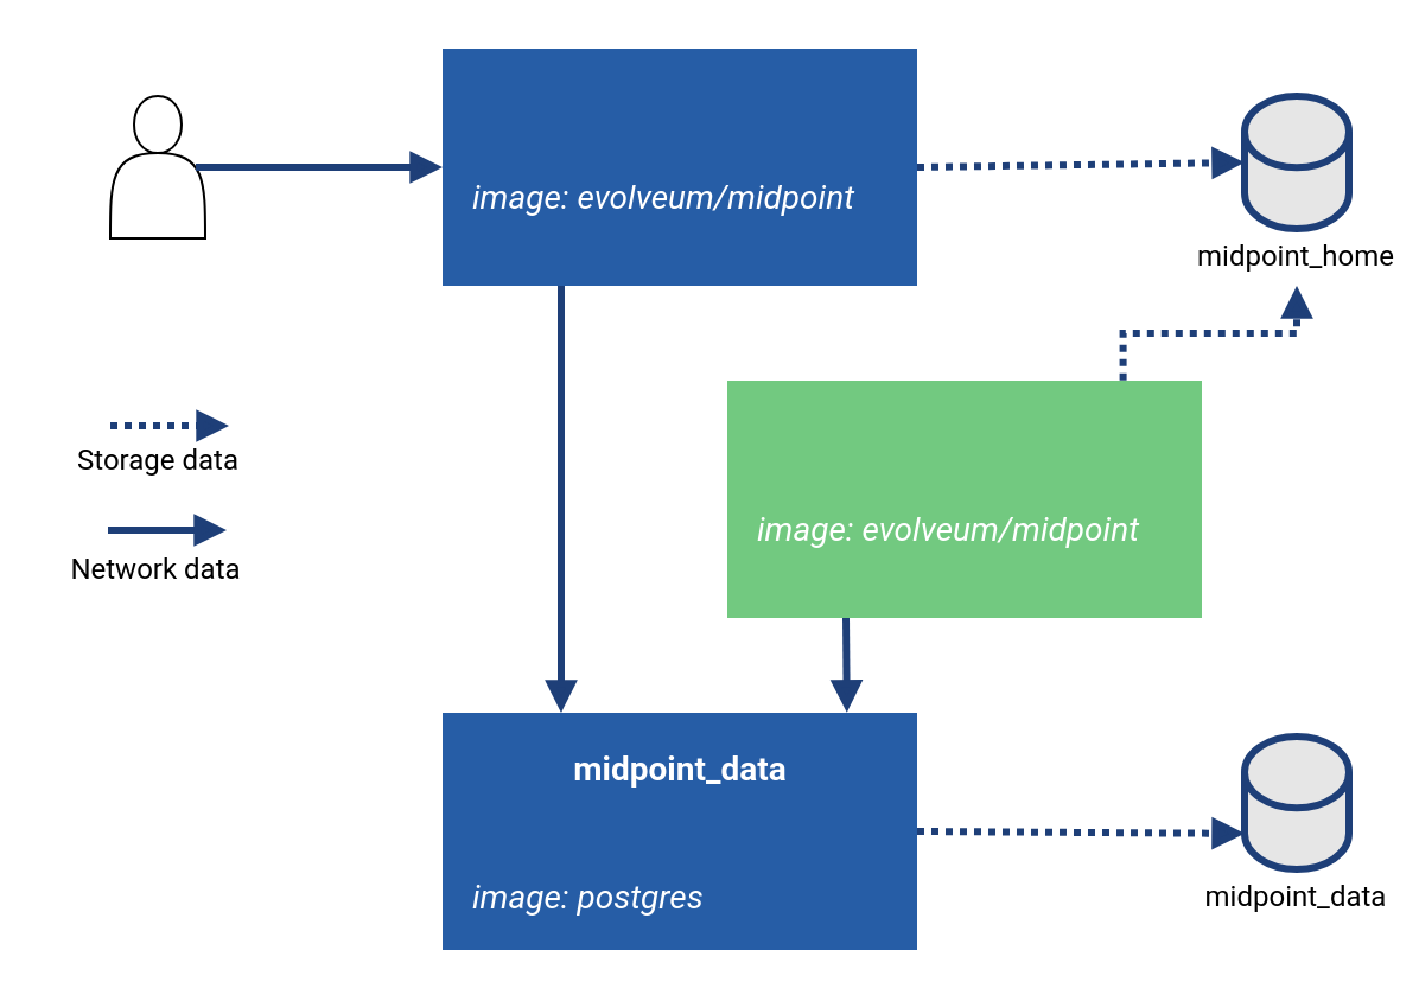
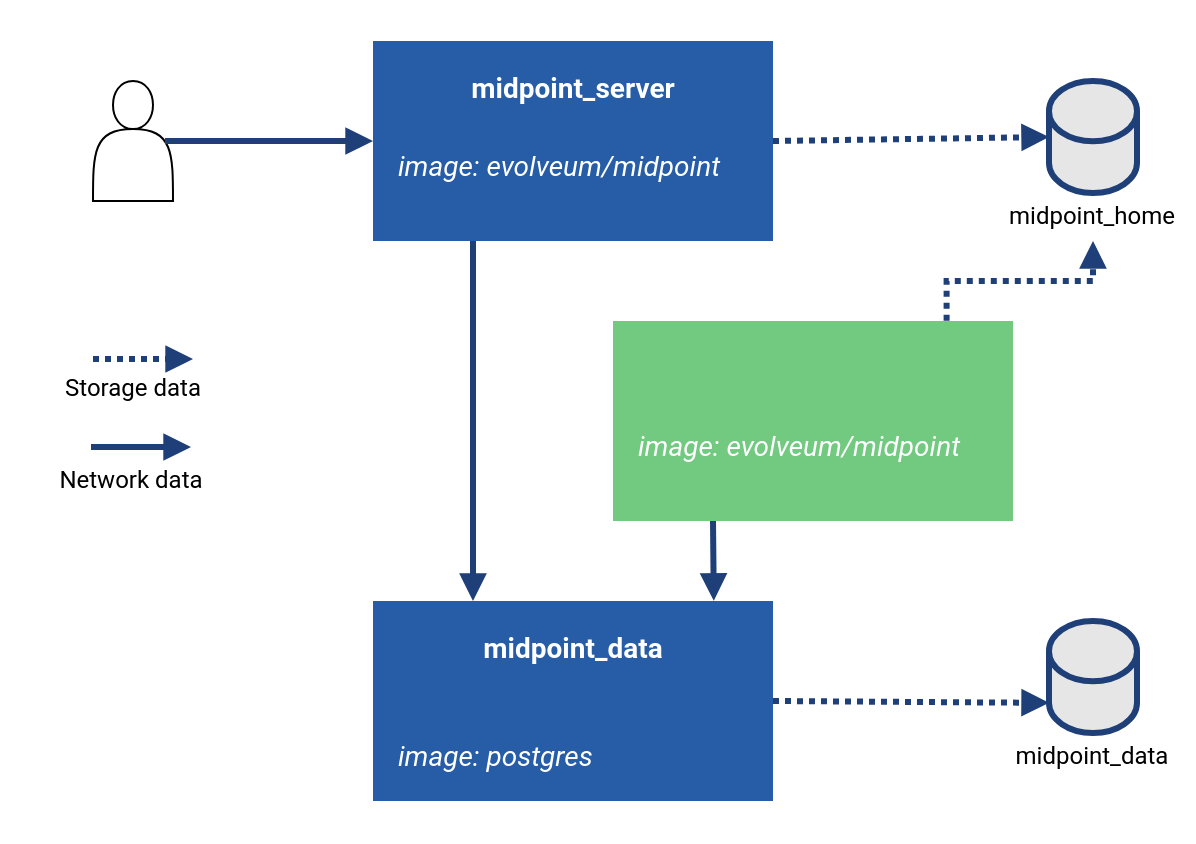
+ <mxCell id="5" value="midpoint_server" style="text;html=1;strokeColor=none;fillColor=none;align=center;verticalAlign=middle;whiteSpace=wrap;rounded=0;glass=0;fontFamily=Roboto;fontSource=https%3A%2F%2Ffonts.googleapis.com%2Fcss2%3Ffamily%3DRoboto%3Aital%2Cwght%401%2C300%26display%3Dswapp;fontSize=14;fontColor=#FFFFFF;fontStyle=1" parent="2" vertex="1"><mxGeometry x="10.526" y="11.25" width="178.947" height="25" as="geometry" /></mxCell>
